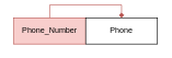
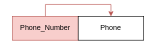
- <mxCell id="2" style="edgeStyle=orthogonalEdgeStyle;rounded=0;orthogonalLoop=1;jettySize=auto;html=1;exitX=0.5;exitY=0;exitDx=0;exitDy=0;entryX=0.5;entryY=0;entryDx=0;entryDy=0;fillColor=#f8cecc;strokeColor=#b85450;endArrow=diamond;" edge="1" parent="1" source="3" target="4"><mxGeometry relative="1" as="geometry" /></mxCell>
+ <mxCell id="2" style="edgeStyle=orthogonalEdgeStyle;rounded=0;orthogonalLoop=1;jettySize=auto;html=1;exitX=0.5;exitY=0;exitDx=0;exitDy=0;entryX=0.5;entryY=0;entryDx=0;entryDy=0;fillColor=#f8cecc;strokeColor=#b85450;" edge="1" parent="1" source="3" target="4"><mxGeometry relative="1" as="geometry" /></mxCell>
